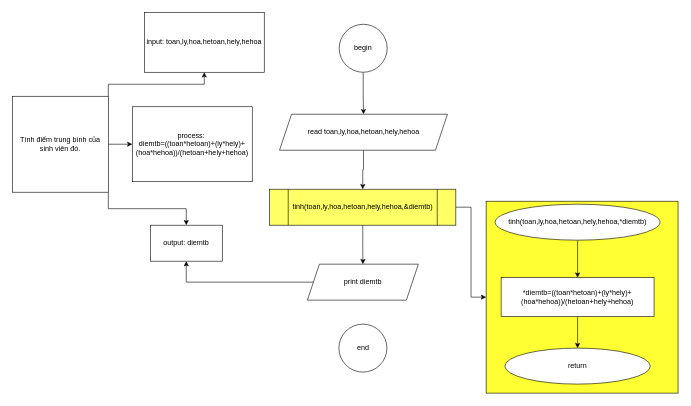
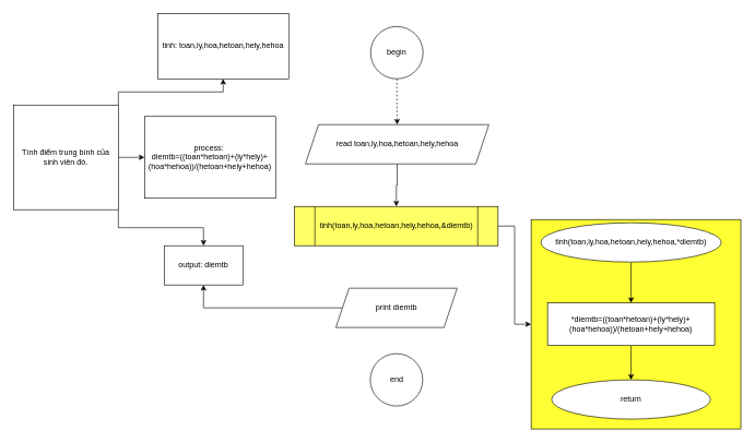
- <mxCell id="23" value="input: toan,ly,hoa,hetoan,hely,hehoa" style="rounded=0;whiteSpace=wrap;html=1;" parent="1" vertex="1"><mxGeometry x="240" y="20" width="200" height="100" as="geometry" /></mxCell>
+ <mxCell id="23" value="tinh: toan,ly,hoa,hetoan,hely,hehoa" style="rounded=0;whiteSpace=wrap;html=1;" parent="1" vertex="1"><mxGeometry x="240" y="20" width="200" height="100" as="geometry" /></mxCell>
- <mxCell id="2" style="edgeStyle=orthogonalEdgeStyle;rounded=0;orthogonalLoop=1;jettySize=auto;html=1;entryX=0.5;entryY=0;entryDx=0;entryDy=0;" parent="1" source="3" target="18" edge="1"><mxGeometry relative="1" as="geometry"><mxPoint x="605.5" y="170" as="targetPoint" /></mxGeometry></mxCell>
+ <mxCell id="2" style="edgeStyle=orthogonalEdgeStyle;rounded=0;orthogonalLoop=1;jettySize=auto;html=1;entryX=0.5;entryY=0;entryDx=0;entryDy=0;dashed=1;" parent="1" source="3" target="18" edge="1"><mxGeometry relative="1" as="geometry"><mxPoint x="605.5" y="170" as="targetPoint" /></mxGeometry></mxCell>
- <mxCell id="6" style="edgeStyle=orthogonalEdgeStyle;rounded=0;orthogonalLoop=1;jettySize=auto;html=1;entryX=0.5;entryY=0;entryDx=0;entryDy=0;" parent="1" source="8" target="10" edge="1"><mxGeometry relative="1" as="geometry" /></mxCell>
